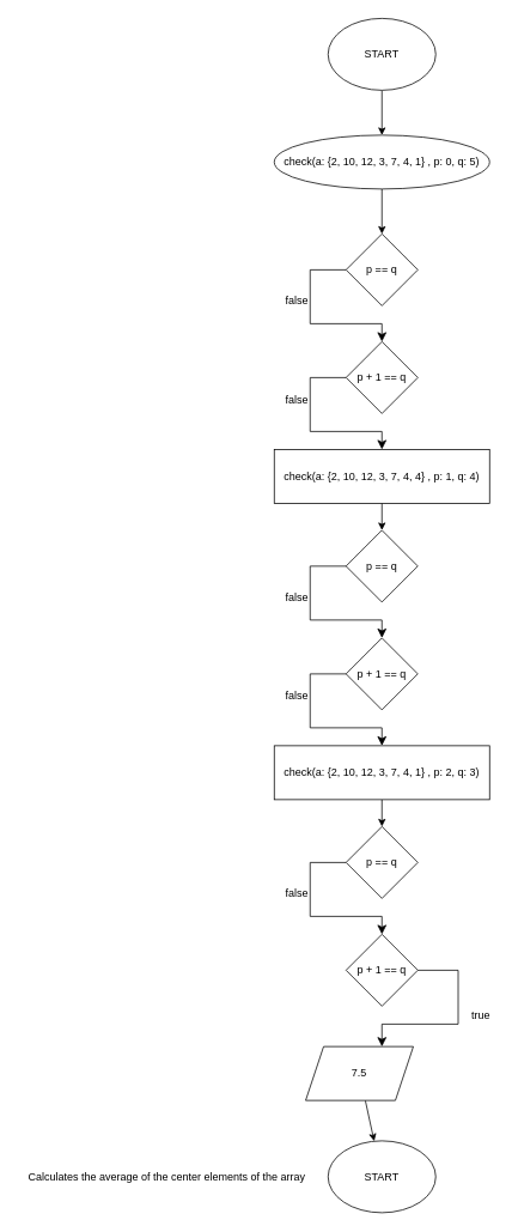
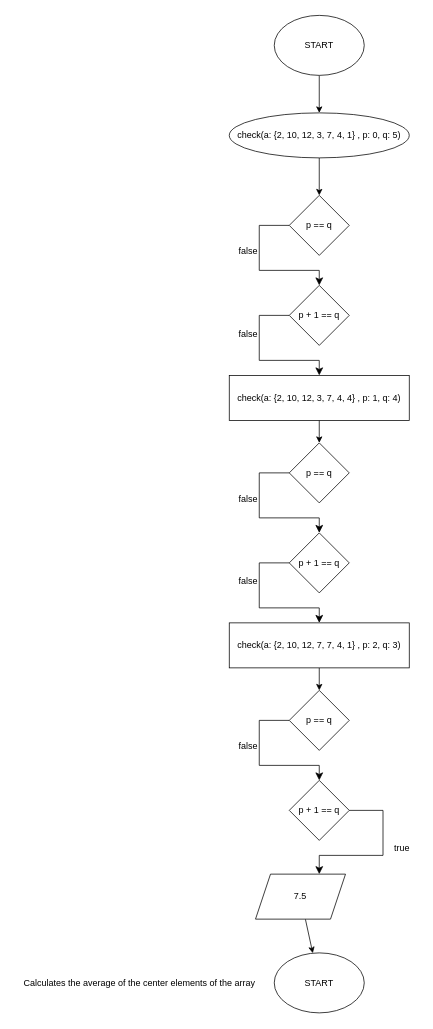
- <mxCell id="19" value="check(a: {2, 10, 12, 3, 7, 4, 1} , p: 2, q: 3)" style="whiteSpace=wrap;html=1;" vertex="1" parent="1"><mxGeometry x="305" y="830" width="240" height="60" as="geometry" /></mxCell>
+ <mxCell id="19" value="check(a: {2, 10, 12, 7, 7, 4, 1} , p: 2, q: 3)" style="whiteSpace=wrap;html=1;" vertex="1" parent="1"><mxGeometry x="305" y="830" width="240" height="60" as="geometry" /></mxCell>
